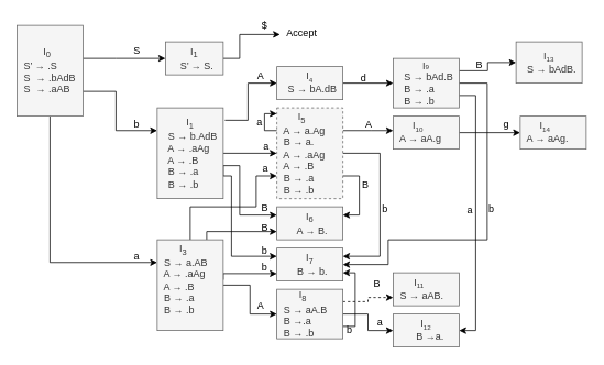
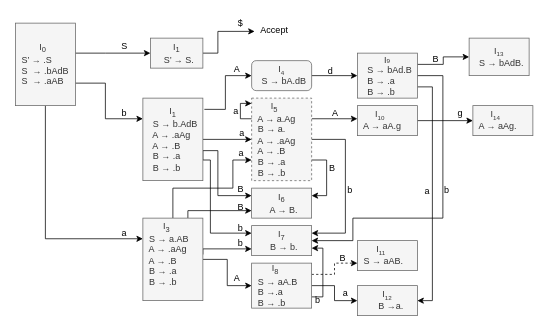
- <mxCell id="32" value="&lt;div&gt;I&lt;span style=&quot;font-size: 10px&quot;&gt;&lt;sub&gt;4&lt;/sub&gt;&lt;/span&gt;&lt;/div&gt;&lt;div style=&quot;text-align: left&quot;&gt;&lt;div&gt;&amp;nbsp; S → bA.dB&lt;/div&gt;&lt;/div&gt;" style="rounded=0;whiteSpace=wrap;html=1;align=center;fillColor=#f5f5f5;strokeColor=#666666;fontColor=#333333;" parent="1" vertex="1"><mxGeometry x="335" y="80" width="80" height="40" as="geometry" /></mxCell>
+ <mxCell id="32" value="&lt;div&gt;I&lt;span style=&quot;font-size: 10px&quot;&gt;&lt;sub&gt;4&lt;/sub&gt;&lt;/span&gt;&lt;/div&gt;&lt;div style=&quot;text-align: left&quot;&gt;&lt;div&gt;&amp;nbsp; S → bA.dB&lt;/div&gt;&lt;/div&gt;" style="whiteSpace=wrap;html=1;align=center;fillColor=#f5f5f5;strokeColor=#666666;fontColor=#333333;rounded=1;" parent="1" vertex="1"><mxGeometry x="335" y="80" width="80" height="40" as="geometry" /></mxCell>
- <mxCell id="16" value="&lt;div style=&quot;text-align: center&quot;&gt;I&lt;span style=&quot;font-size: 10px&quot;&gt;&lt;sub&gt;11&lt;/sub&gt;&lt;/span&gt;&lt;/div&gt;&lt;div&gt;&amp;nbsp; S → aAB.&lt;/div&gt;" style="rounded=0;whiteSpace=wrap;html=1;align=left;fillColor=#f5f5f5;strokeColor=#666666;fontColor=#333333;" parent="1" vertex="1"><mxGeometry x="476" y="330" width="80" height="40" as="geometry" /></mxCell>
+ <mxCell id="16" value="&lt;div style=&quot;text-align: center&quot;&gt;I&lt;span style=&quot;font-size: 10px&quot;&gt;&lt;sub&gt;11&lt;/sub&gt;&lt;/span&gt;&lt;/div&gt;&lt;div&gt;&amp;nbsp; S → aAB.&lt;/div&gt;" style="rounded=0;whiteSpace=wrap;html=1;align=left;fillColor=#f5f5f5;strokeColor=#666666;fontColor=#333333;" parent="1" vertex="1"><mxGeometry x="476" y="320" width="80" height="40" as="geometry" /></mxCell>
